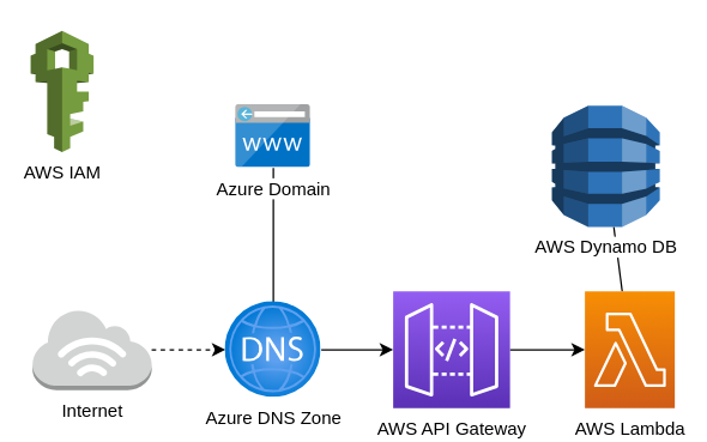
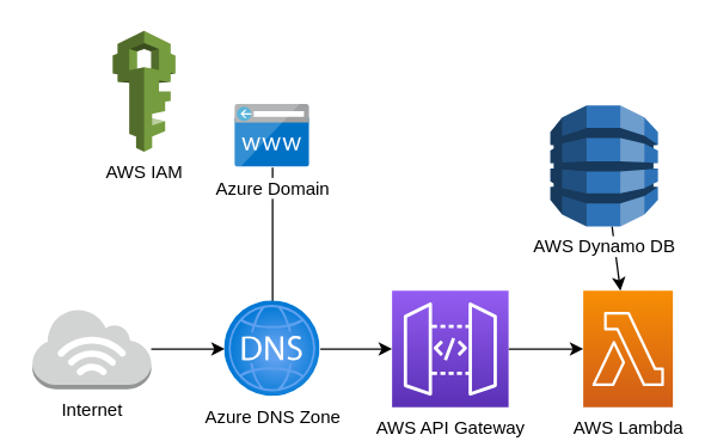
- <mxCell id="8" value="AWS IAM" style="outlineConnect=0;dashed=0;verticalLabelPosition=bottom;verticalAlign=top;align=center;html=1;shape=mxgraph.aws3.iam;fillColor=#759C3E;gradientColor=none;fontColor=#000000;labelBackgroundColor=#FFFFFF;" vertex="1" parent="1"><mxGeometry x="20" y="20" width="42" height="81" as="geometry" /></mxCell>
+ <mxCell id="8" value="AWS IAM" style="outlineConnect=0;dashed=0;verticalLabelPosition=bottom;verticalAlign=top;align=center;html=1;shape=mxgraph.aws3.iam;fillColor=#759C3E;gradientColor=none;fontColor=#000000;labelBackgroundColor=#FFFFFF;" vertex="1" parent="1"><mxGeometry x="75" y="20" width="42" height="81" as="geometry" /></mxCell>
- <mxCell id="6" value="" style="edgeStyle=none;html=1;fontColor=#000000;labelBackgroundColor=#FFFFFF;endArrow=none;" edge="1" parent="1" source="7" target="9"><mxGeometry relative="1" as="geometry" /></mxCell>
+ <mxCell id="6" value="" style="edgeStyle=none;html=1;fontColor=#000000;labelBackgroundColor=#FFFFFF;" edge="1" parent="1" source="7" target="9"><mxGeometry relative="1" as="geometry" /></mxCell>
- <mxCell id="2" value="" style="edgeStyle=none;html=1;fontColor=#000000;labelBackgroundColor=#FFFFFF;dashed=1;" edge="1" parent="1" source="3" target="13"><mxGeometry relative="1" as="geometry" /></mxCell>
+ <mxCell id="2" value="" style="edgeStyle=none;html=1;fontColor=#000000;labelBackgroundColor=#FFFFFF;" edge="1" parent="1" source="3" target="13"><mxGeometry relative="1" as="geometry" /></mxCell>
